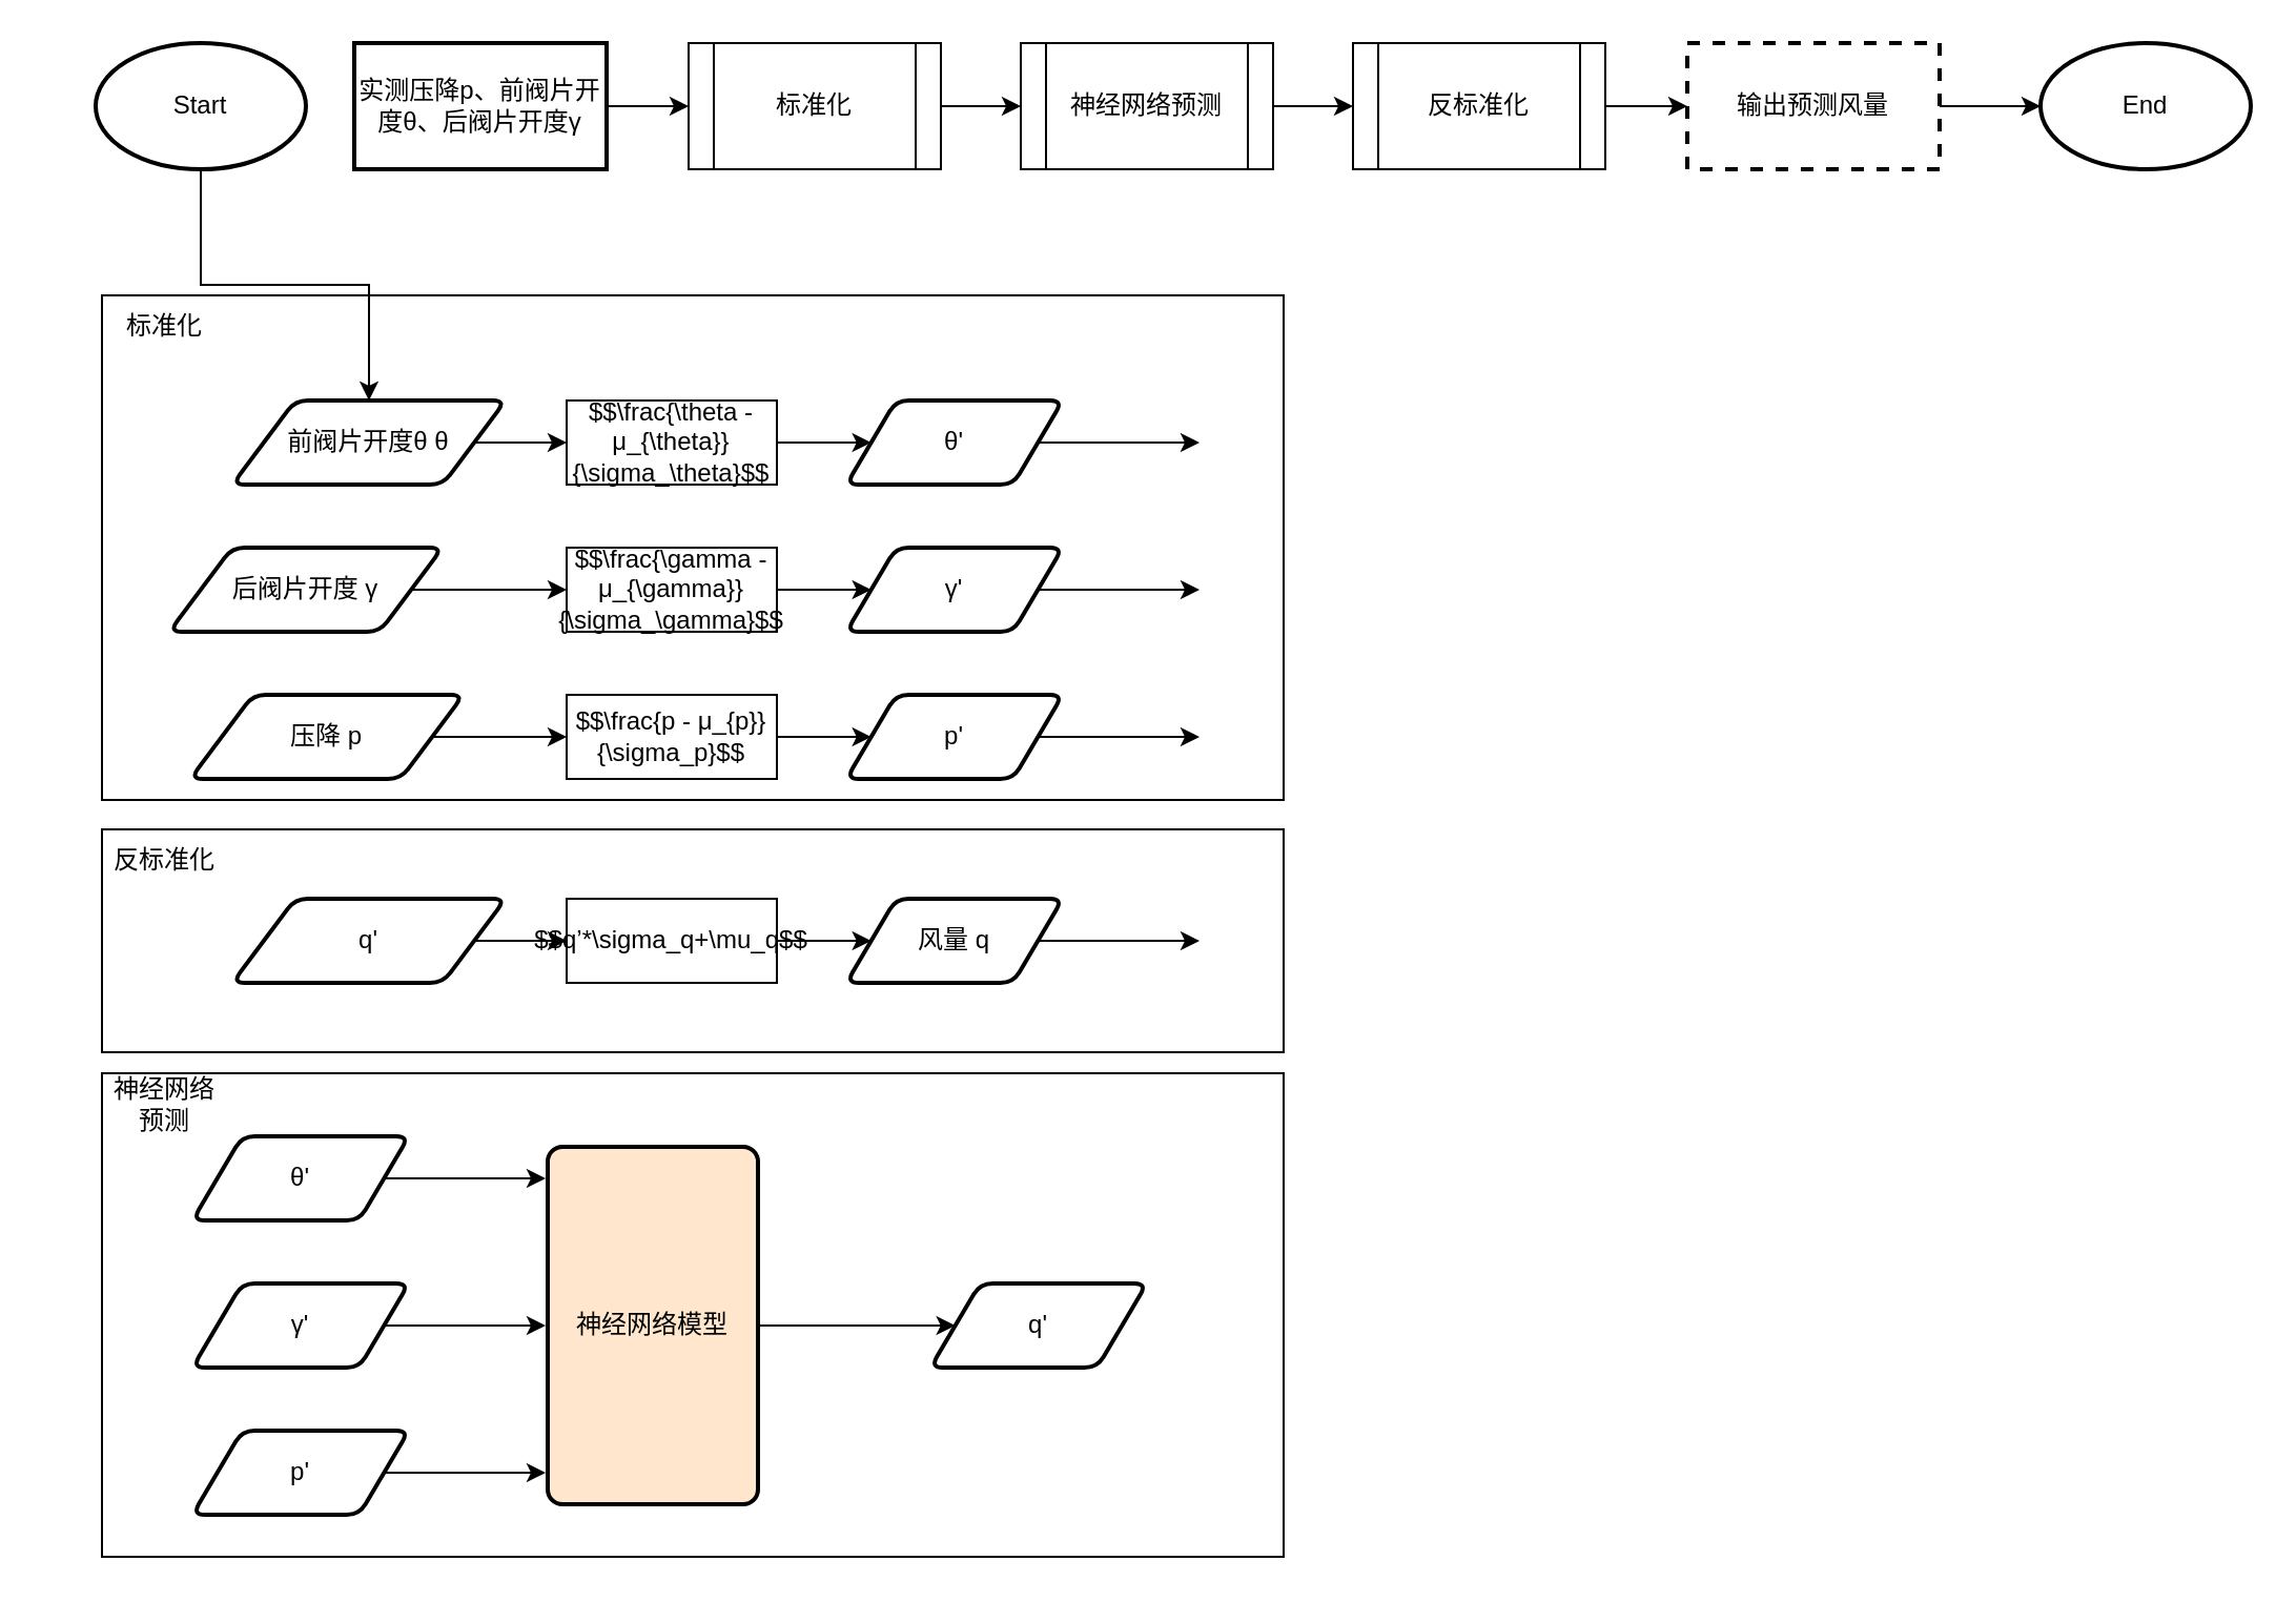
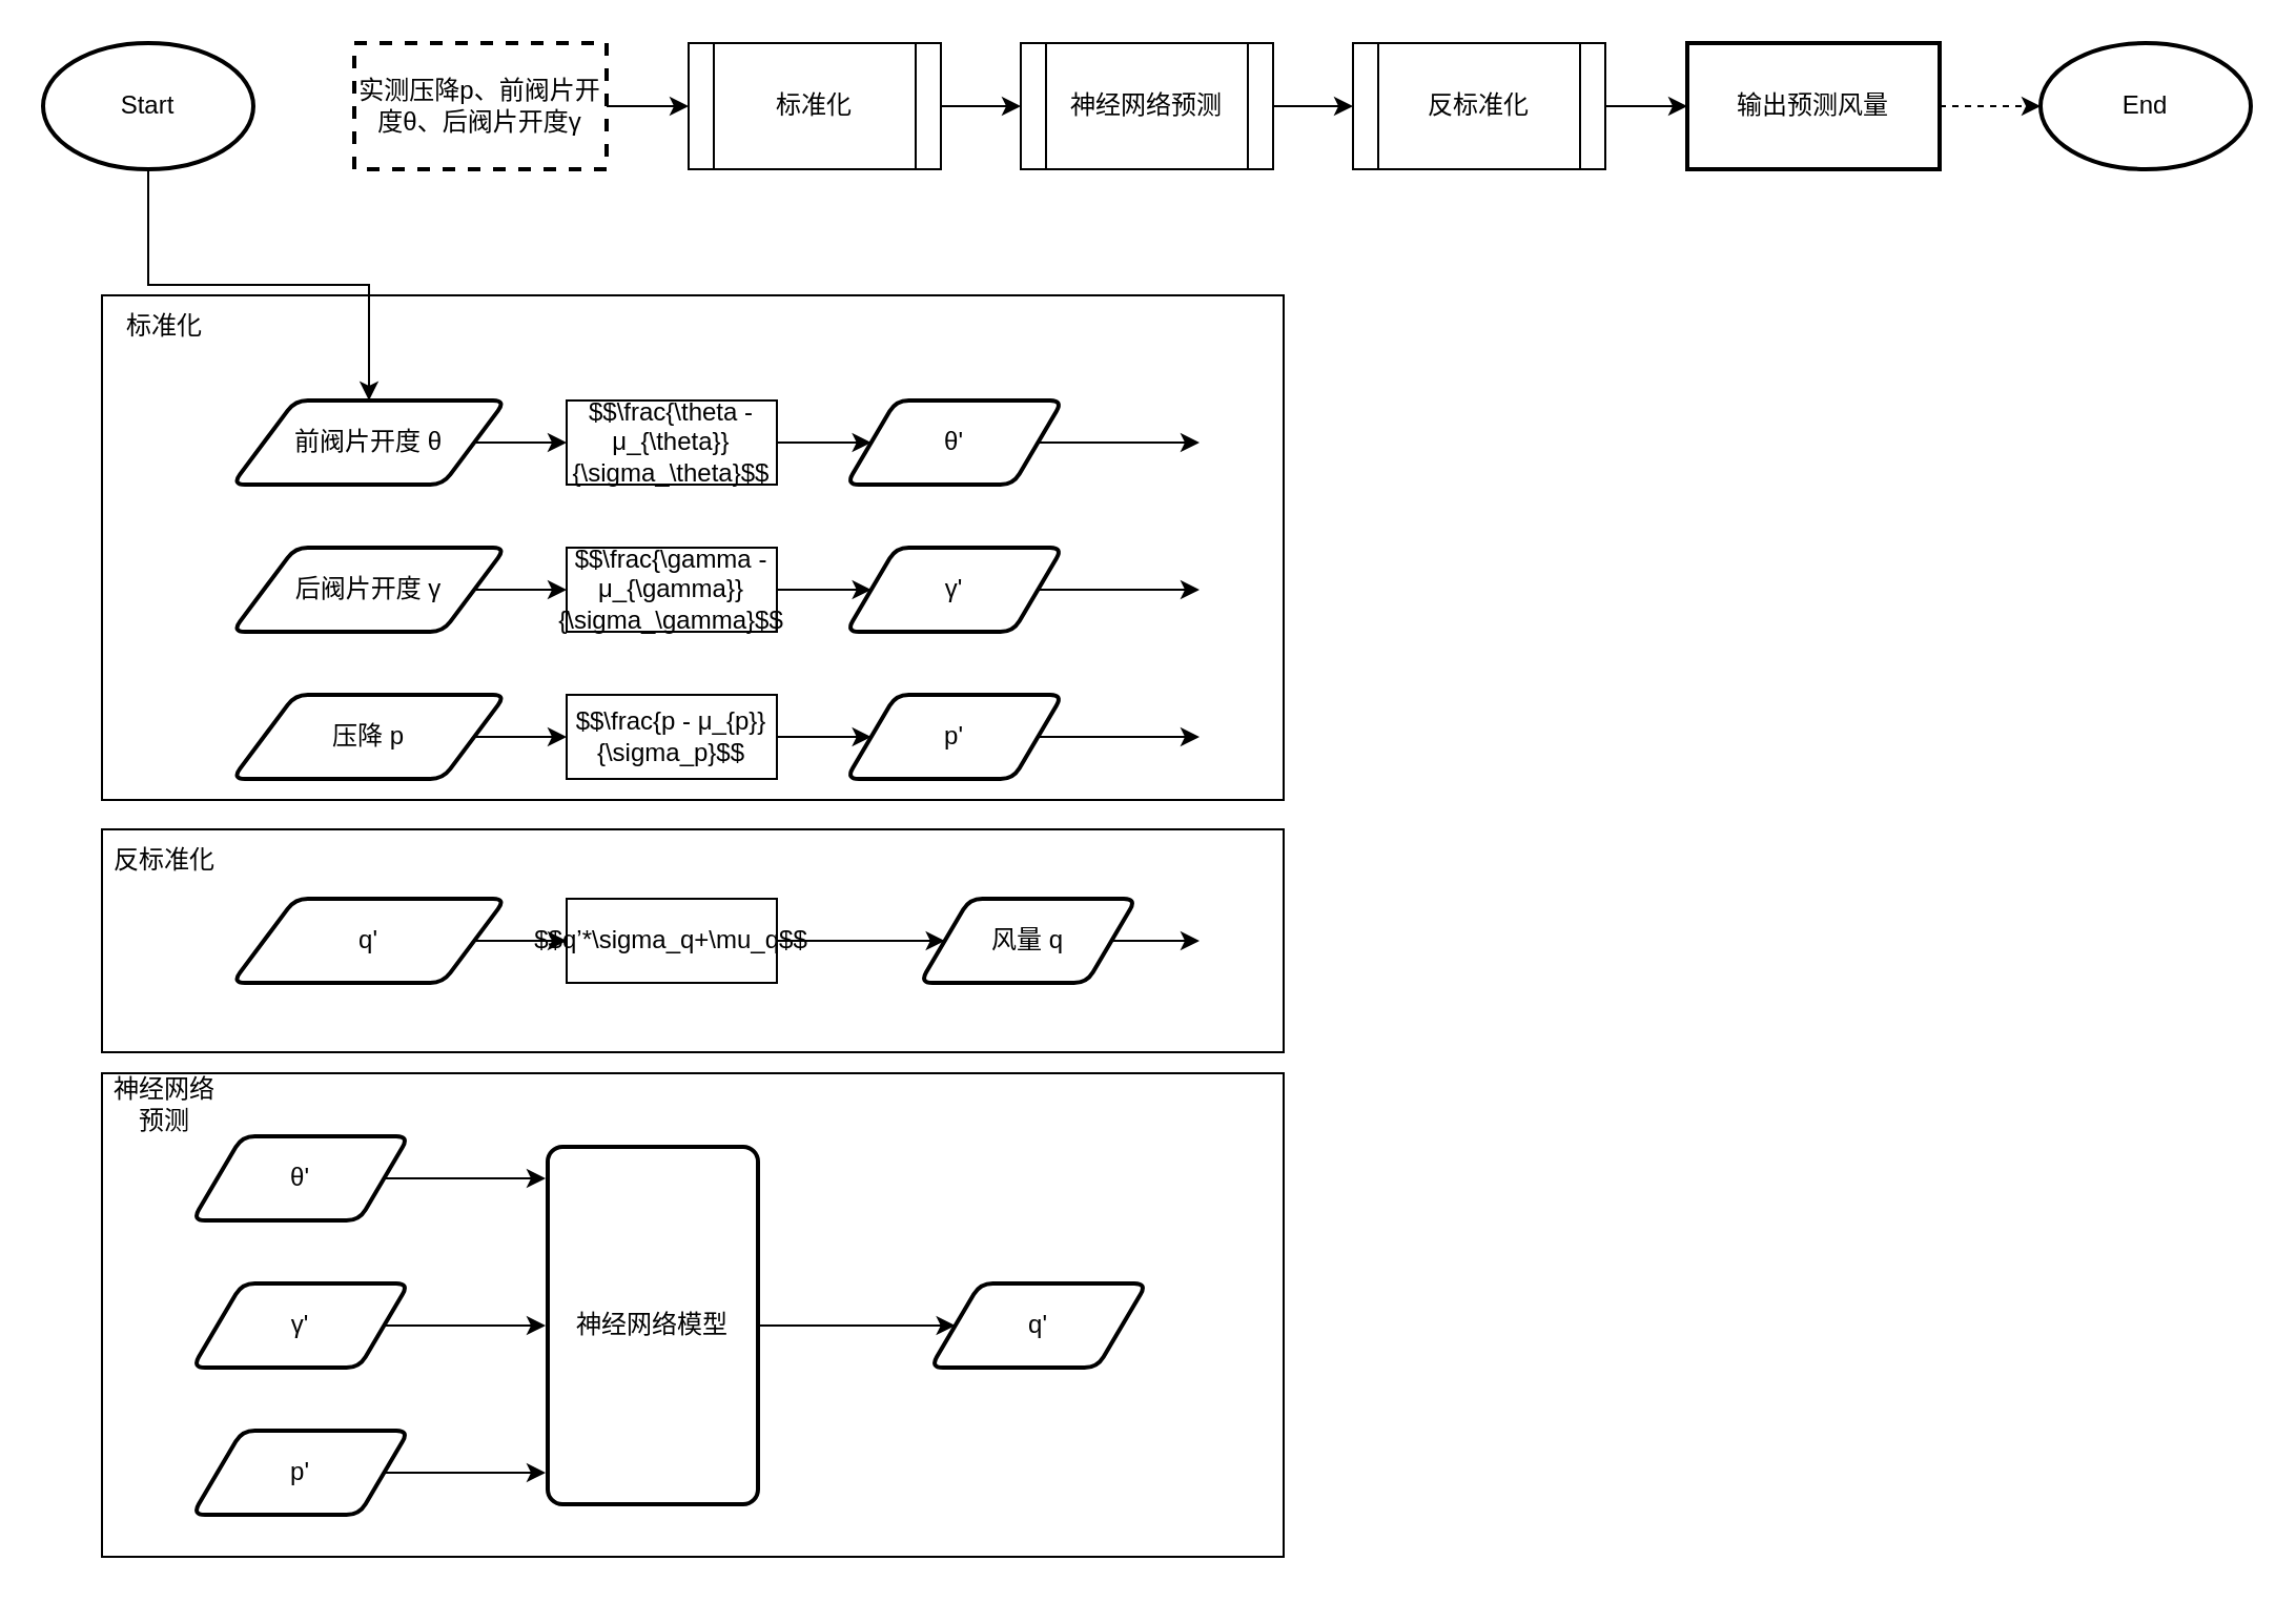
- <mxCell id="4" value="Start" style="strokeWidth=2;html=1;shape=mxgraph.flowchart.start_1;whiteSpace=wrap;flipH=0;" parent="1" vertex="1"><mxGeometry x="45" y="20" width="100" height="60" as="geometry" /></mxCell>
+ <mxCell id="4" value="Start" style="strokeWidth=2;html=1;shape=mxgraph.flowchart.start_1;whiteSpace=wrap;flipH=0;" parent="1" vertex="1"><mxGeometry x="20" y="20" width="100" height="60" as="geometry" /></mxCell>
- <mxCell id="6" value="实测压降p、前阀片开度θ、后阀片开度γ" style="whiteSpace=wrap;html=1;strokeWidth=2;flipH=0;" parent="1" vertex="1"><mxGeometry x="168" y="20" width="120" height="60" as="geometry" /></mxCell>
+ <mxCell id="6" value="实测压降p、前阀片开度θ、后阀片开度γ" style="whiteSpace=wrap;html=1;strokeWidth=2;flipH=0;dashed=1;" parent="1" vertex="1"><mxGeometry x="168" y="20" width="120" height="60" as="geometry" /></mxCell>
- <mxCell id="8" value="输出预测风量" style="whiteSpace=wrap;html=1;strokeWidth=2;flipH=0;dashed=1;" parent="1" vertex="1"><mxGeometry x="802" y="20" width="120" height="60" as="geometry" /></mxCell>
+ <mxCell id="8" value="输出预测风量" style="whiteSpace=wrap;html=1;strokeWidth=2;flipH=0;" parent="1" vertex="1"><mxGeometry x="802" y="20" width="120" height="60" as="geometry" /></mxCell>
- <mxCell id="7" style="edgeStyle=orthogonalEdgeStyle;rounded=0;orthogonalLoop=1;jettySize=auto;html=1;" parent="1" source="8" target="13" edge="1"><mxGeometry relative="1" as="geometry" /></mxCell>
+ <mxCell id="7" style="edgeStyle=orthogonalEdgeStyle;rounded=0;orthogonalLoop=1;jettySize=auto;html=1;dashed=1;" parent="1" source="8" target="13" edge="1"><mxGeometry relative="1" as="geometry" /></mxCell>
- <mxCell id="15" value="前阀片开度θ θ" style="shape=parallelogram;html=1;strokeWidth=2;perimeter=parallelogramPerimeter;whiteSpace=wrap;rounded=1;arcSize=12;size=0.23;" parent="1" vertex="1"><mxGeometry x="110" y="190" width="130" height="40" as="geometry" /></mxCell>
+ <mxCell id="15" value="前阀片开度 θ" style="shape=parallelogram;html=1;strokeWidth=2;perimeter=parallelogramPerimeter;whiteSpace=wrap;rounded=1;arcSize=12;size=0.23;" parent="1" vertex="1"><mxGeometry x="110" y="190" width="130" height="40" as="geometry" /></mxCell>
- <mxCell id="17" value="后阀片开度 γ" style="shape=parallelogram;html=1;strokeWidth=2;perimeter=parallelogramPerimeter;whiteSpace=wrap;rounded=1;arcSize=12;size=0.23;" parent="1" vertex="1"><mxGeometry x="80" y="260" width="130" height="40" as="geometry" /></mxCell>
+ <mxCell id="17" value="后阀片开度 γ" style="shape=parallelogram;html=1;strokeWidth=2;perimeter=parallelogramPerimeter;whiteSpace=wrap;rounded=1;arcSize=12;size=0.23;" parent="1" vertex="1"><mxGeometry x="110" y="260" width="130" height="40" as="geometry" /></mxCell>
- <mxCell id="19" value="压降 p" style="shape=parallelogram;html=1;strokeWidth=2;perimeter=parallelogramPerimeter;whiteSpace=wrap;rounded=1;arcSize=12;size=0.23;flipH=0;" parent="1" vertex="1"><mxGeometry x="90" y="330" width="130" height="40" as="geometry" /></mxCell>
+ <mxCell id="19" value="压降 p" style="shape=parallelogram;html=1;strokeWidth=2;perimeter=parallelogramPerimeter;whiteSpace=wrap;rounded=1;arcSize=12;size=0.23;flipH=0;" parent="1" vertex="1"><mxGeometry x="110" y="330" width="130" height="40" as="geometry" /></mxCell>
- <mxCell id="39" value="风量 q" style="shape=parallelogram;html=1;strokeWidth=2;perimeter=parallelogramPerimeter;whiteSpace=wrap;rounded=1;arcSize=12;size=0.23;" vertex="1" parent="1"><mxGeometry x="402" y="427" width="103" height="40" as="geometry" /></mxCell>
+ <mxCell id="39" value="风量 q" style="shape=parallelogram;html=1;strokeWidth=2;perimeter=parallelogramPerimeter;whiteSpace=wrap;rounded=1;arcSize=12;size=0.23;" vertex="1" parent="1"><mxGeometry x="437" y="427" width="103" height="40" as="geometry" /></mxCell>
- <mxCell id="53" value="神经网络模型" style="rounded=1;whiteSpace=wrap;html=1;absoluteArcSize=1;arcSize=14;strokeWidth=2;fillColor=#ffe6cc;" vertex="1" parent="1"><mxGeometry x="260" y="545" width="100" height="170" as="geometry" /></mxCell>
+ <mxCell id="53" value="神经网络模型" style="rounded=1;whiteSpace=wrap;html=1;absoluteArcSize=1;arcSize=14;strokeWidth=2;" vertex="1" parent="1"><mxGeometry x="260" y="545" width="100" height="170" as="geometry" /></mxCell>
